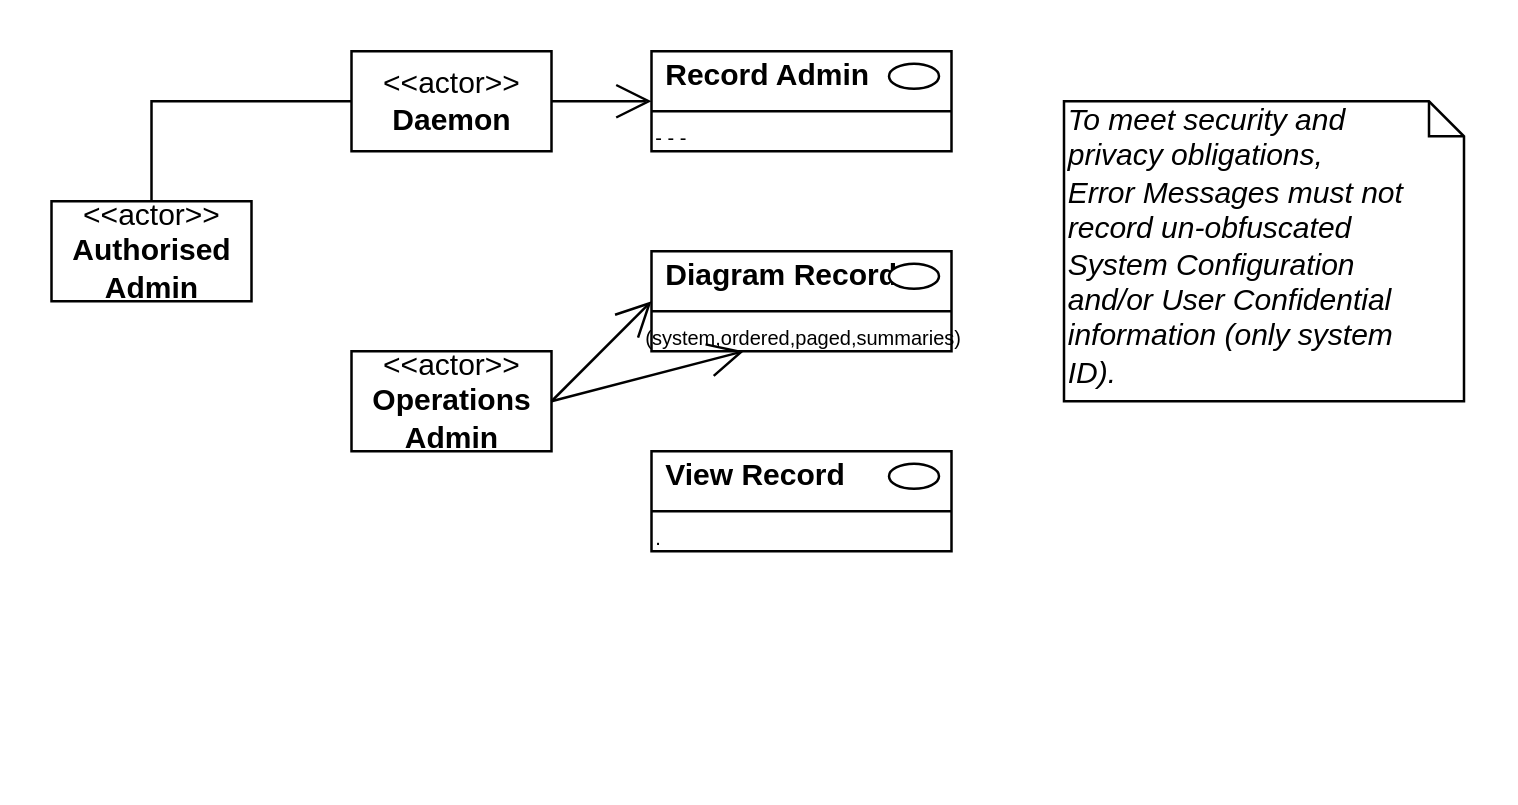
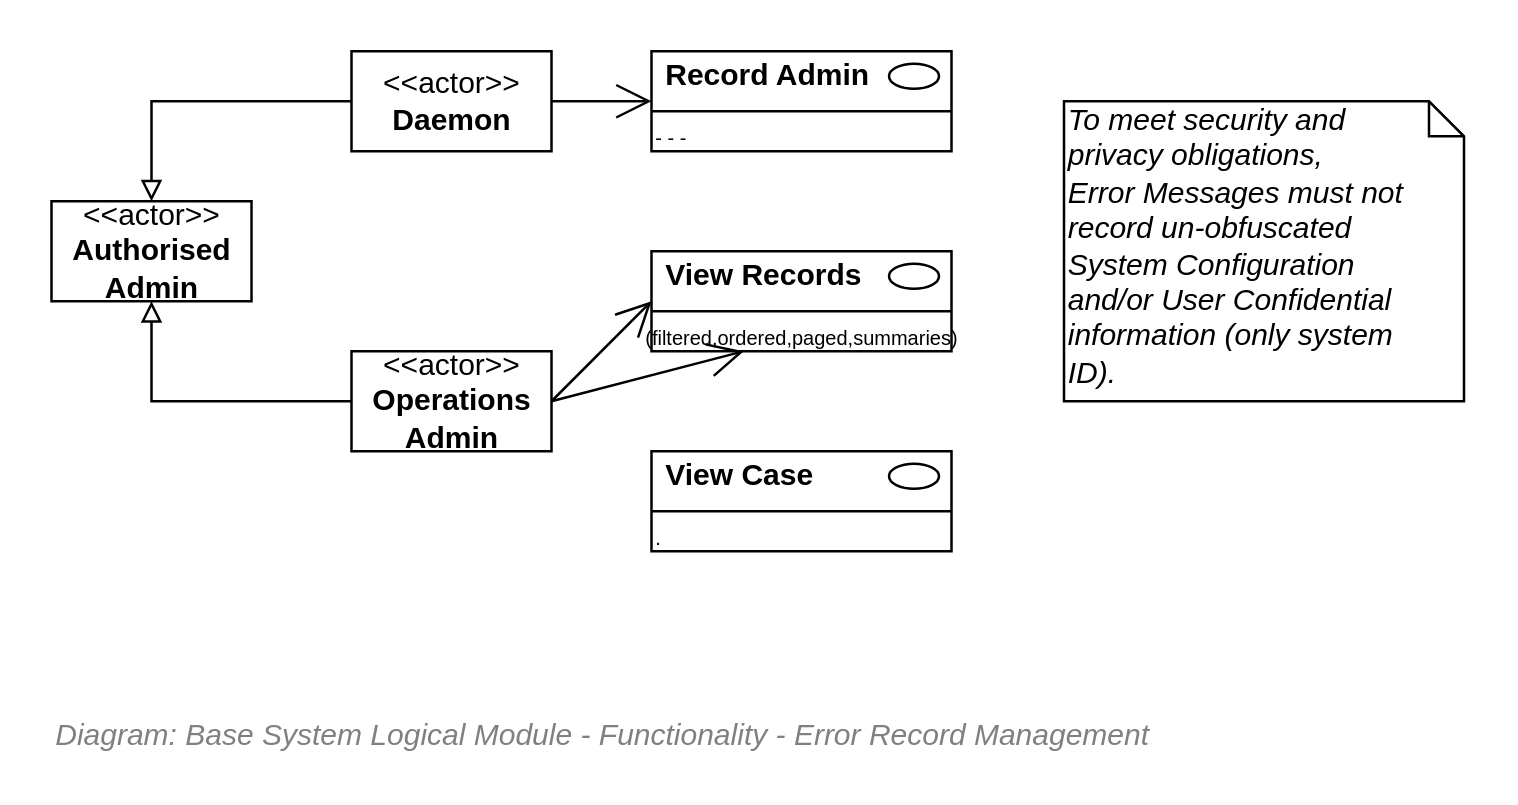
- <mxCell id="2" style="edgeStyle=orthogonalEdgeStyle;rounded=0;orthogonalLoop=1;jettySize=auto;html=1;endArrow=none;endFill=0;" edge="1" parent="1" source="3" target="4"><mxGeometry relative="1" as="geometry" /></mxCell>
+ <mxCell id="2" style="edgeStyle=orthogonalEdgeStyle;rounded=0;orthogonalLoop=1;jettySize=auto;html=1;endArrow=block;endFill=0;" edge="1" parent="1" source="3" target="4"><mxGeometry relative="1" as="geometry" /></mxCell>
- <mxCell id="12" value="Diagram Records" style="html=1;align=left;spacingLeft=4;verticalAlign=middle;strokeColor=none;fillColor=none;fontStyle=1" vertex="1" parent="11"><mxGeometry width="120" height="20" as="geometry" /></mxCell>
+ <mxCell id="12" value="View Records" style="html=1;align=left;spacingLeft=4;verticalAlign=middle;strokeColor=none;fillColor=none;fontStyle=1" vertex="1" parent="11"><mxGeometry width="120" height="20" as="geometry" /></mxCell>
- <mxCell id="15" value="(system,ordered,paged,summaries)" style="html=1;align=left;spacingLeft=0;verticalAlign=top;strokeColor=none;fillColor=none;fontSize=8;spacing=-2;" vertex="1" parent="11"><mxGeometry y="28" width="120" height="12" as="geometry" /></mxCell>
+ <mxCell id="15" value="(filtered,ordered,paged,summaries)" style="html=1;align=left;spacingLeft=0;verticalAlign=top;strokeColor=none;fillColor=none;fontSize=8;spacing=-2;" vertex="1" parent="11"><mxGeometry y="28" width="120" height="12" as="geometry" /></mxCell>
+ <mxCell id="16" style="edgeStyle=orthogonalEdgeStyle;rounded=0;orthogonalLoop=1;jettySize=auto;html=1;entryX=0.5;entryY=1;entryDx=0;entryDy=0;endArrow=block;endFill=0;" edge="1" parent="1" source="17" target="4"><mxGeometry relative="1" as="geometry" /></mxCell>
- <mxCell id="19" value="View Record" style="html=1;align=left;spacingLeft=4;verticalAlign=middle;strokeColor=none;fillColor=none;fontStyle=1" vertex="1" parent="18"><mxGeometry width="120" height="20" as="geometry" /></mxCell>
+ <mxCell id="19" value="View Case" style="html=1;align=left;spacingLeft=4;verticalAlign=middle;strokeColor=none;fillColor=none;fontStyle=1" vertex="1" parent="18"><mxGeometry width="120" height="20" as="geometry" /></mxCell>
+ <mxCell id="26" value="&lt;font style=&quot;font-size: 12px&quot;&gt;Diagram: Base System Logical Module -&amp;nbsp;Functionality -&amp;nbsp;Error Record Management&lt;/font&gt;" style="text;strokeColor=none;fillColor=none;html=1;fontSize=24;fontStyle=2;verticalAlign=middle;align=left;shadow=0;glass=0;comic=0;opacity=30;fontColor=#808080;" parent="25" vertex="1"><mxGeometry x="20" y="280" width="520" height="20" as="geometry" /></mxCell>
